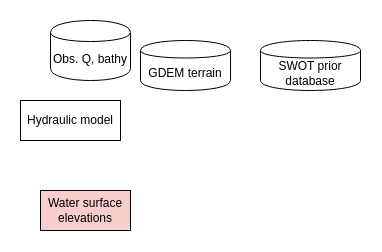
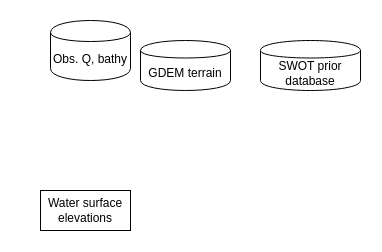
- <mxCell id="2" value="Hydraulic model" style="rounded=0;whiteSpace=wrap;html=1;" vertex="1" parent="1"><mxGeometry x="20" y="100" width="100" height="40" as="geometry" /></mxCell>
- <mxCell id="4" value="Water surface elevations" style="rounded=0;whiteSpace=wrap;html=1;fillColor=#f8cecc;" vertex="1" parent="1"><mxGeometry x="40" y="190" width="90" height="40" as="geometry" /></mxCell>
+ <mxCell id="4" value="Water surface elevations" style="rounded=0;whiteSpace=wrap;html=1;" vertex="1" parent="1"><mxGeometry x="40" y="190" width="90" height="40" as="geometry" /></mxCell>
